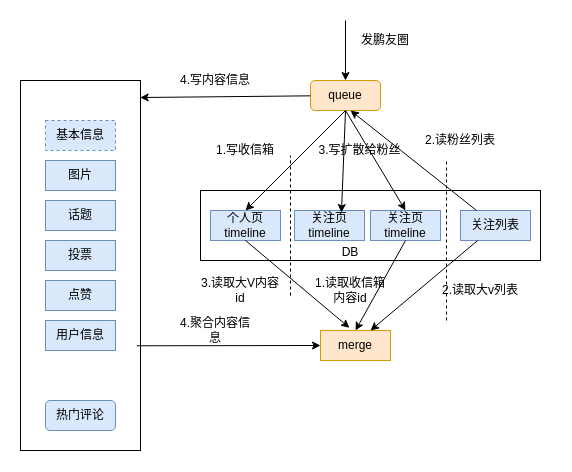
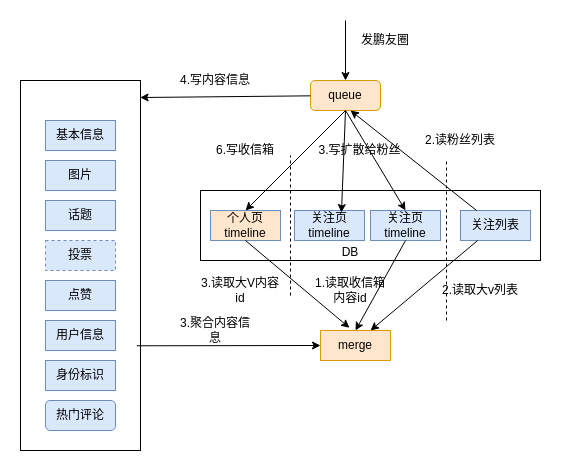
- <mxCell id="3" value="基本信息" style="rounded=0;whiteSpace=wrap;html=1;fillColor=#dae8fc;strokeColor=#6c8ebf;dashed=1;" parent="1" vertex="1"><mxGeometry x="45" y="120" width="70" height="30" as="geometry" /></mxCell>
+ <mxCell id="3" value="基本信息" style="rounded=0;whiteSpace=wrap;html=1;fillColor=#dae8fc;strokeColor=#6c8ebf;" parent="1" vertex="1"><mxGeometry x="45" y="120" width="70" height="30" as="geometry" /></mxCell>
- <mxCell id="34" value="1.写收信箱" style="text;html=1;strokeColor=none;fillColor=none;align=center;verticalAlign=middle;whiteSpace=wrap;rounded=0;" vertex="1" parent="1"><mxGeometry x="210" y="140" width="70" height="20" as="geometry" /></mxCell>
+ <mxCell id="34" value="6.写收信箱" style="text;html=1;strokeColor=none;fillColor=none;align=center;verticalAlign=middle;whiteSpace=wrap;rounded=0;" vertex="1" parent="1"><mxGeometry x="210" y="140" width="70" height="20" as="geometry" /></mxCell>
- <mxCell id="13" value="个人页timeline" style="rounded=0;whiteSpace=wrap;html=1;fillColor=#dae8fc;strokeColor=#6c8ebf;" vertex="1" parent="1"><mxGeometry x="210" y="210" width="70" height="30" as="geometry" /></mxCell>
+ <mxCell id="13" value="个人页timeline" style="rounded=0;whiteSpace=wrap;html=1;fillColor=#ffe6cc;strokeColor=#6c8ebf;" vertex="1" parent="1"><mxGeometry x="210" y="210" width="70" height="30" as="geometry" /></mxCell>
- <mxCell id="6" value="投票" style="rounded=0;whiteSpace=wrap;html=1;fillColor=#dae8fc;strokeColor=#6c8ebf;" parent="1" vertex="1"><mxGeometry x="45" y="240" width="70" height="30" as="geometry" /></mxCell>
+ <mxCell id="6" value="投票" style="rounded=0;whiteSpace=wrap;html=1;fillColor=#dae8fc;strokeColor=#6c8ebf;dashed=1;" parent="1" vertex="1"><mxGeometry x="45" y="240" width="70" height="30" as="geometry" /></mxCell>
- <mxCell id="31" value="4.聚合内容信息" style="text;html=1;strokeColor=none;fillColor=none;align=center;verticalAlign=middle;whiteSpace=wrap;rounded=0;" vertex="1" parent="1"><mxGeometry x="175" y="320" width="80" height="20" as="geometry" /></mxCell>
+ <mxCell id="31" value="3.聚合内容信息" style="text;html=1;strokeColor=none;fillColor=none;align=center;verticalAlign=middle;whiteSpace=wrap;rounded=0;" vertex="1" parent="1"><mxGeometry x="175" y="320" width="80" height="20" as="geometry" /></mxCell>
+ <mxCell id="9" value="身份标识" style="rounded=0;whiteSpace=wrap;html=1;fillColor=#dae8fc;strokeColor=#6c8ebf;" parent="1" vertex="1"><mxGeometry x="45" y="360" width="70" height="30" as="geometry" /></mxCell>
